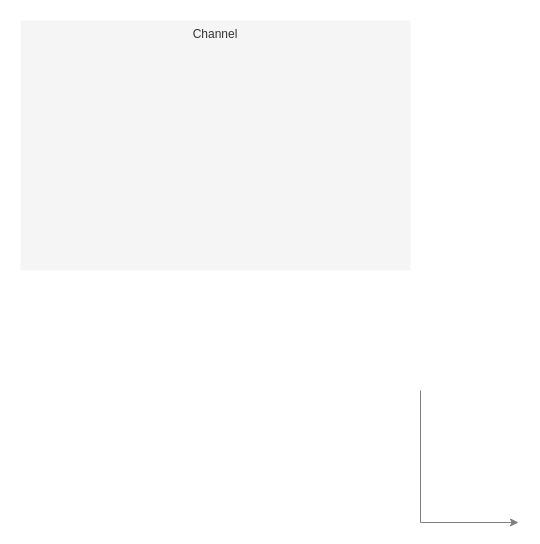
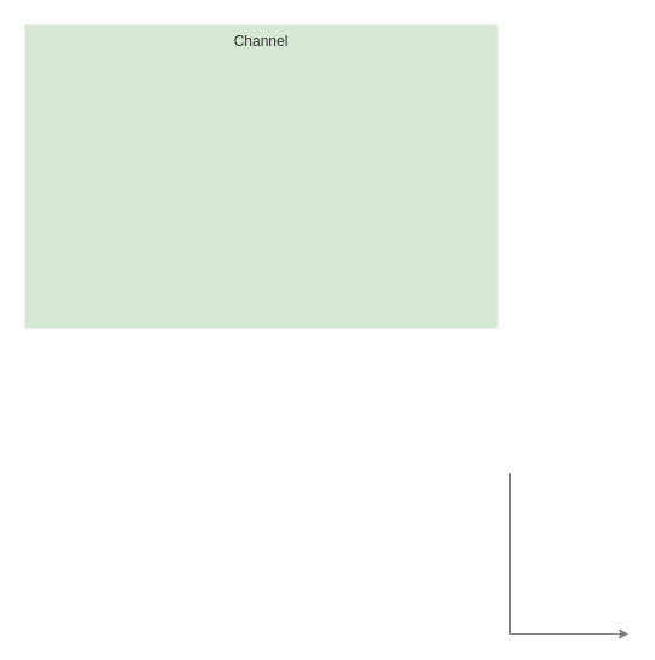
- <mxCell id="4" value="Channel" style="rounded=0;whiteSpace=wrap;html=1;fillColor=#f5f5f5;strokeColor=none;fontColor=#333333;verticalAlign=top;" parent="1" vertex="1"><mxGeometry x="20" y="20" width="390" height="250" as="geometry" /></mxCell>
+ <mxCell id="4" value="Channel" style="rounded=0;whiteSpace=wrap;html=1;fillColor=#d5e8d4;strokeColor=none;fontColor=#333333;verticalAlign=top;" parent="1" vertex="1"><mxGeometry x="20" y="20" width="390" height="250" as="geometry" /></mxCell>
